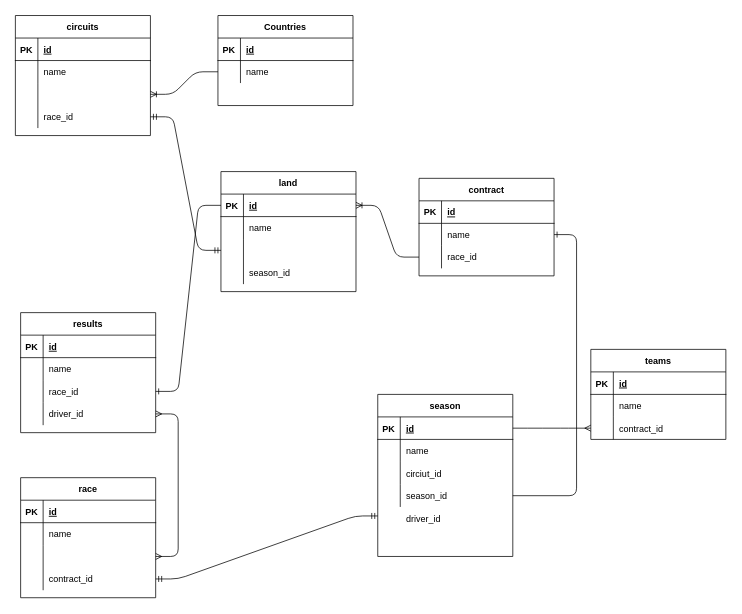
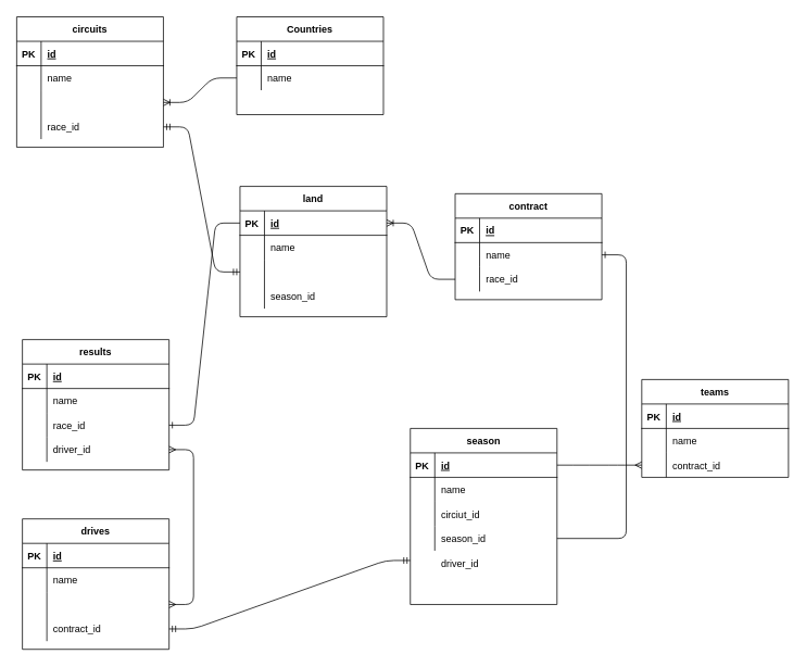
- <mxCell id="51" value="race" style="shape=table;startSize=30;container=1;collapsible=1;childLayout=tableLayout;fixedRows=1;rowLines=0;fontStyle=1;align=center;resizeLast=1;" parent="1" vertex="1"><mxGeometry x="27" y="636" width="180" height="160" as="geometry" /></mxCell>
+ <mxCell id="51" value="drives" style="shape=table;startSize=30;container=1;collapsible=1;childLayout=tableLayout;fixedRows=1;rowLines=0;fontStyle=1;align=center;resizeLast=1;" parent="1" vertex="1"><mxGeometry x="27" y="636" width="180" height="160" as="geometry" /></mxCell>
